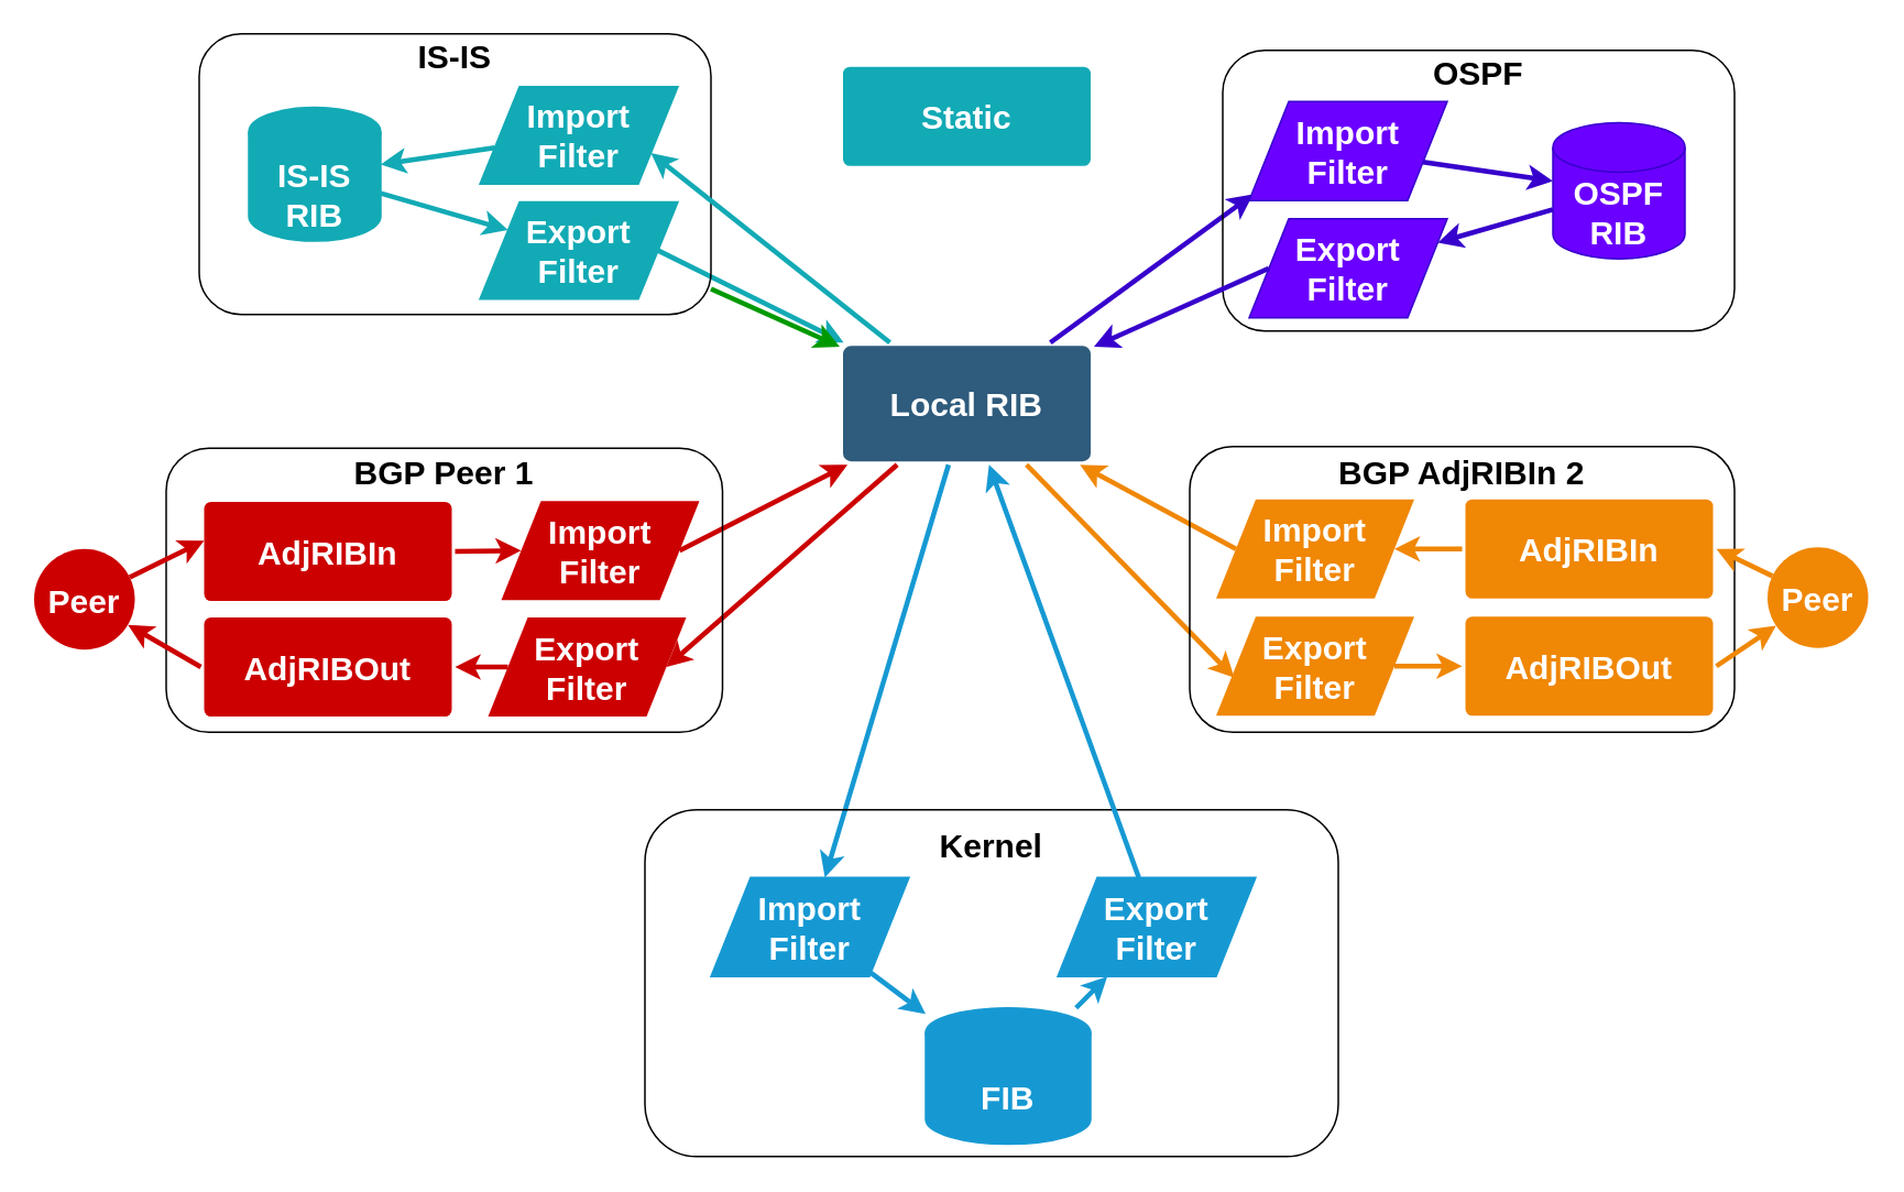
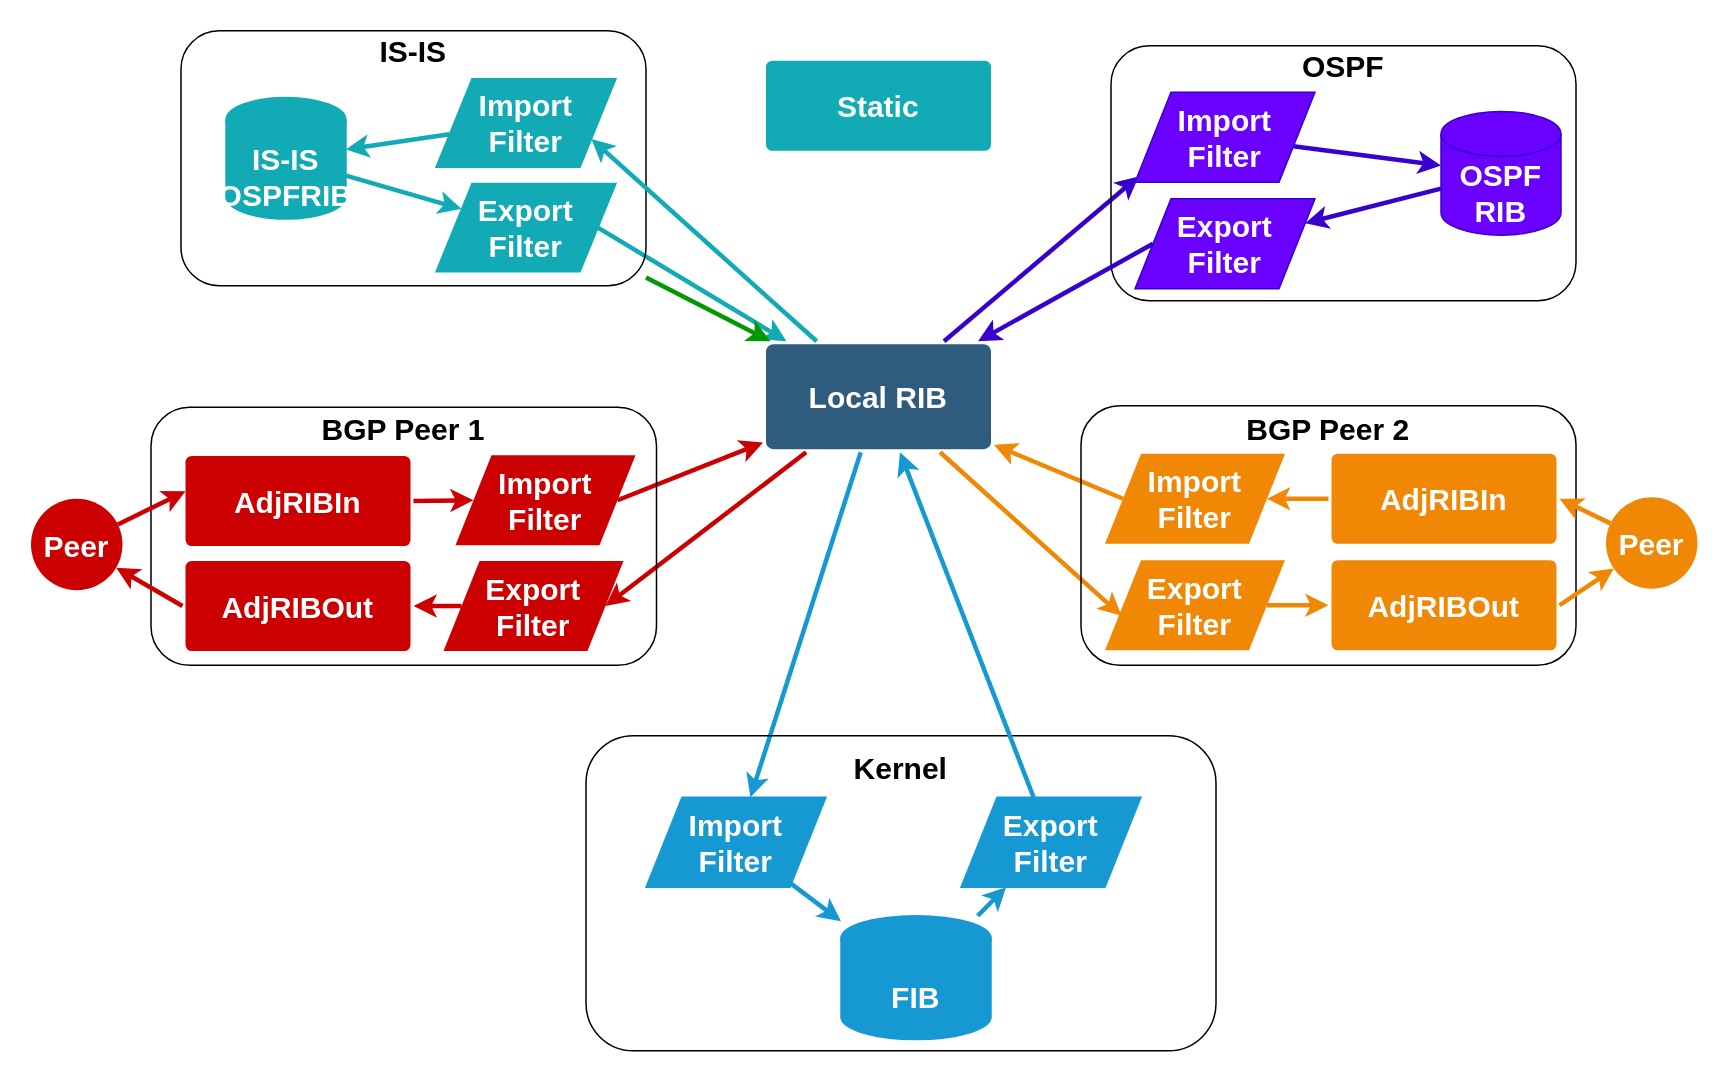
- <mxCell id="43" value="OSPF&lt;br style=&quot;font-size: 20px;&quot;&gt;RIB" style="shape=cylinder3;whiteSpace=wrap;html=1;boundedLbl=1;backgroundOutline=1;size=15;fillColor=#6a00ff;fontColor=#ffffff;strokeColor=#3700CC;fontSize=20;fontStyle=1" parent="41" vertex="1"><mxGeometry x="200" y="43.75" width="80" height="82.5" as="geometry" /></mxCell>
+ <mxCell id="43" value="OSPF&lt;br style=&quot;font-size: 20px;&quot;&gt;RIB" style="shape=cylinder3;whiteSpace=wrap;html=1;boundedLbl=1;backgroundOutline=1;size=15;fillColor=#6a00ff;fontColor=#ffffff;strokeColor=#3700CC;fontSize=20;fontStyle=1" parent="41" vertex="1"><mxGeometry x="220" y="43.75" width="80" height="82.5" as="geometry" /></mxCell>
- <mxCell id="36" value="IS-IS&lt;br&gt;RIB" style="shape=cylinder3;whiteSpace=wrap;html=1;boundedLbl=1;backgroundOutline=1;size=15;fillColor=#12AAB5;fontColor=#ffffff;strokeColor=#12AAB5;fontSize=20;fontStyle=1" parent="34" vertex="1"><mxGeometry x="40" y="44.465" width="80" height="81.069" as="geometry" /></mxCell>
+ <mxCell id="36" value="IS-IS&lt;br&gt;OSPFRIB" style="shape=cylinder3;whiteSpace=wrap;html=1;boundedLbl=1;backgroundOutline=1;size=15;fillColor=#12AAB5;fontColor=#ffffff;strokeColor=#12AAB5;fontSize=20;fontStyle=1" parent="34" vertex="1"><mxGeometry x="40" y="44.465" width="80" height="81.069" as="geometry" /></mxCell>
- <mxCell id="4" value="Local RIB" style="rounded=1;whiteSpace=wrap;html=1;shadow=0;labelBackgroundColor=none;strokeColor=none;strokeWidth=3;fillColor=#2F5B7C;fontFamily=Helvetica;fontSize=20;fontColor=#FFFFFF;align=center;fontStyle=1;spacing=5;arcSize=7;perimeterSpacing=2;" parent="1" vertex="1"><mxGeometry x="510" y="209" width="150" height="70" as="geometry" /></mxCell>
+ <mxCell id="4" value="Local RIB" style="rounded=1;whiteSpace=wrap;html=1;shadow=0;labelBackgroundColor=none;strokeColor=none;strokeWidth=3;fillColor=#2F5B7C;fontFamily=Helvetica;fontSize=20;fontColor=#FFFFFF;align=center;fontStyle=1;spacing=5;arcSize=7;perimeterSpacing=2;" parent="1" vertex="1"><mxGeometry x="510" y="229" width="150" height="70" as="geometry" /></mxCell>
- <mxCell id="13" value="&lt;font style=&quot;font-size: 20px&quot;&gt;&lt;b style=&quot;font-size: 20px&quot;&gt;BGP AdjRIBIn 2&lt;br style=&quot;font-size: 20px&quot;&gt;&lt;br style=&quot;font-size: 20px&quot;&gt;&lt;br style=&quot;font-size: 20px&quot;&gt;&lt;br style=&quot;font-size: 20px&quot;&gt;&lt;br style=&quot;font-size: 20px&quot;&gt;&lt;br&gt;&lt;br style=&quot;font-size: 20px&quot;&gt;&lt;/b&gt;&lt;/font&gt;" style="rounded=1;whiteSpace=wrap;html=1;shadow=0;strokeColor=#000000;fillColor=none;gradientColor=none;fontSize=20;" parent="12" vertex="1"><mxGeometry width="330" height="173" as="geometry" /></mxCell>
+ <mxCell id="13" value="&lt;font style=&quot;font-size: 20px&quot;&gt;&lt;b style=&quot;font-size: 20px&quot;&gt;BGP Peer 2&lt;br style=&quot;font-size: 20px&quot;&gt;&lt;br style=&quot;font-size: 20px&quot;&gt;&lt;br style=&quot;font-size: 20px&quot;&gt;&lt;br style=&quot;font-size: 20px&quot;&gt;&lt;br style=&quot;font-size: 20px&quot;&gt;&lt;br&gt;&lt;br style=&quot;font-size: 20px&quot;&gt;&lt;/b&gt;&lt;/font&gt;" style="rounded=1;whiteSpace=wrap;html=1;shadow=0;strokeColor=#000000;fillColor=none;gradientColor=none;fontSize=20;" parent="12" vertex="1"><mxGeometry width="330" height="173" as="geometry" /></mxCell>
